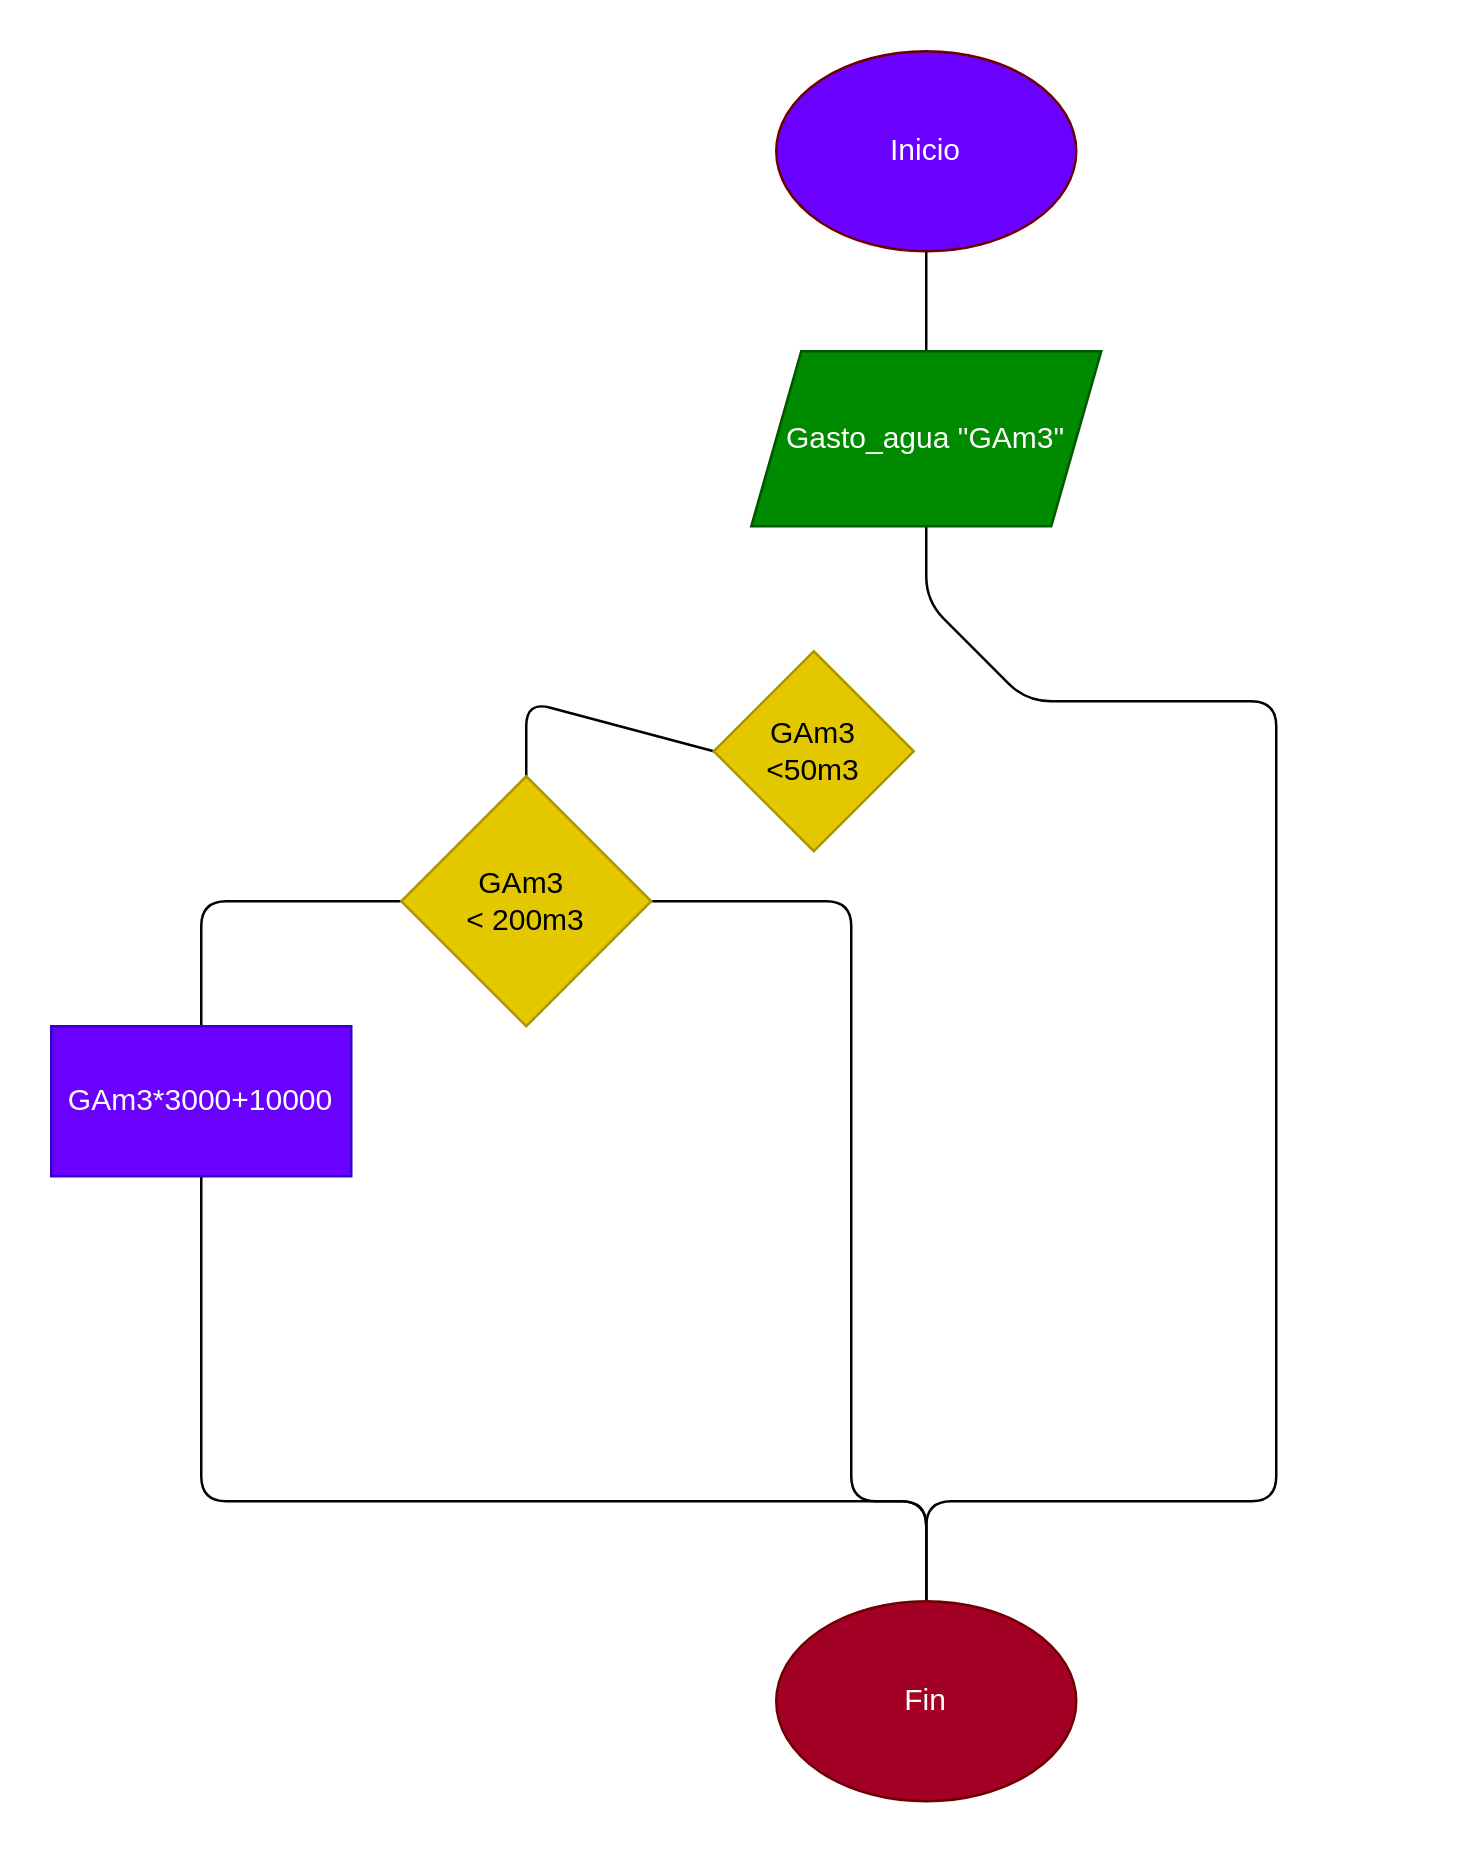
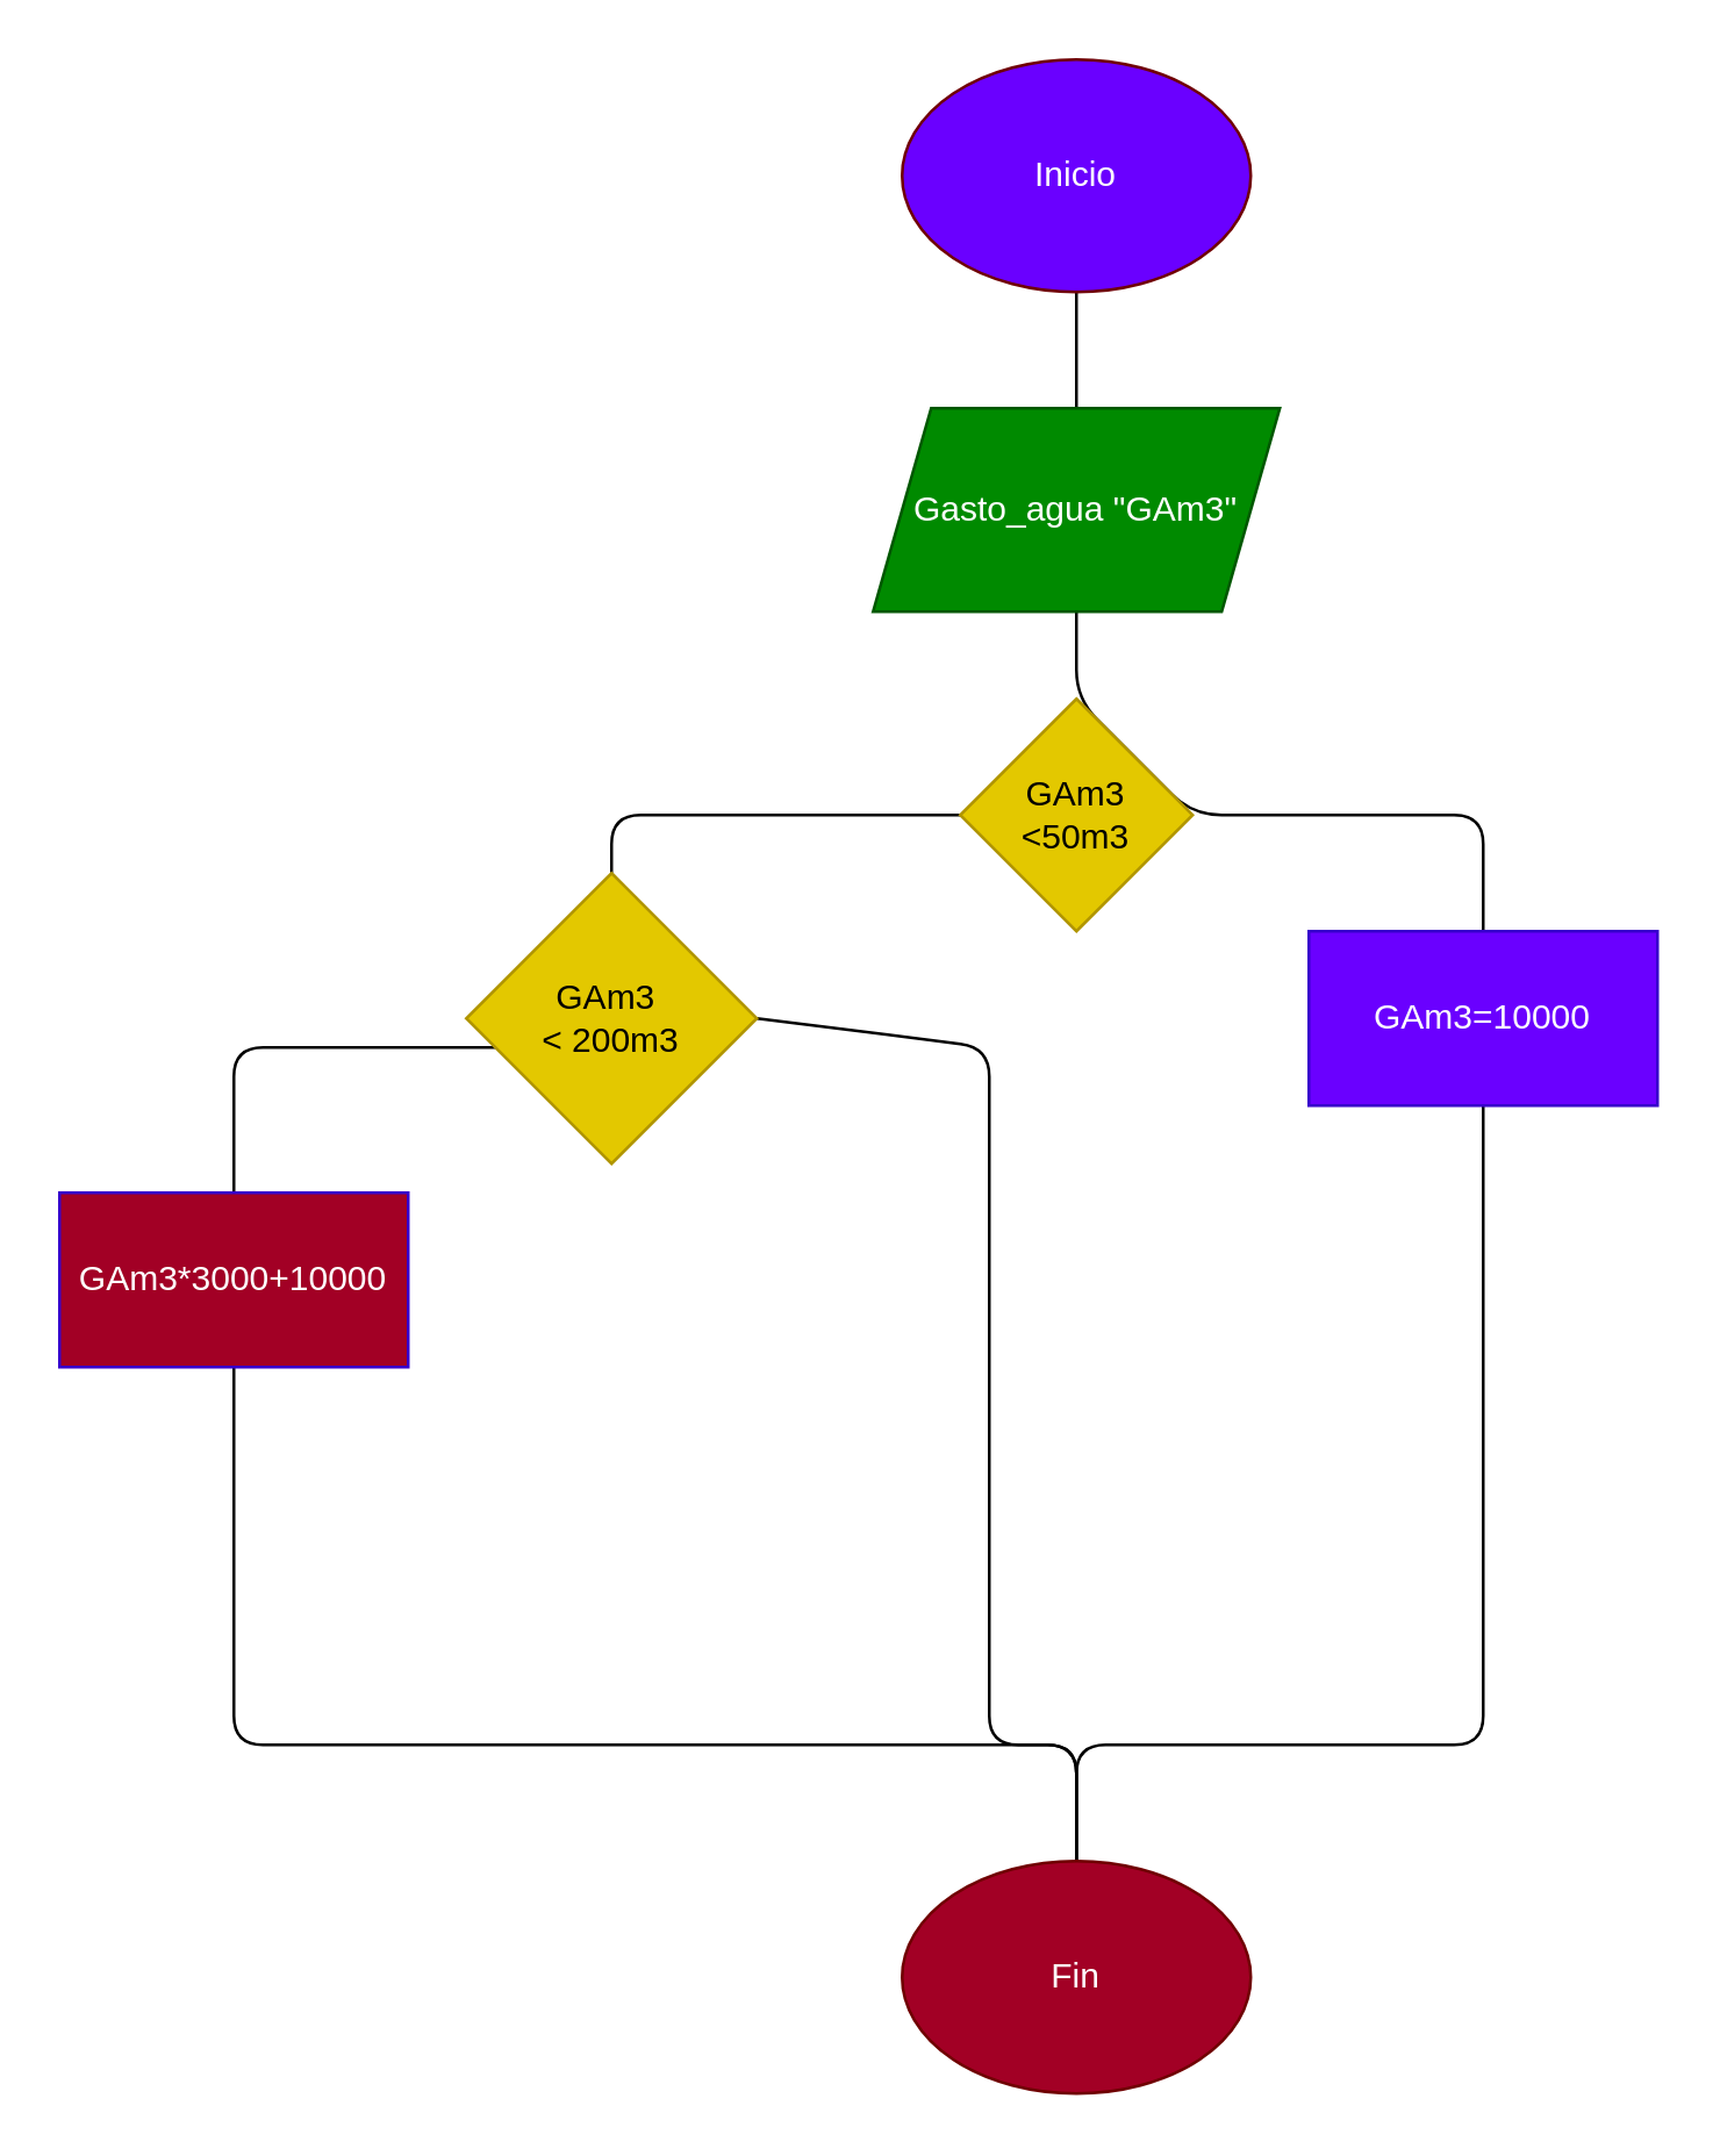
- <mxCell id="6" value="GAm3&lt;br&gt;&amp;lt;50m3" style="rhombus;whiteSpace=wrap;html=1;fillColor=#e3c800;fontColor=#000000;strokeColor=#B09500;" parent="1" vertex="1"><mxGeometry x="285" y="260" width="80" height="80" as="geometry" /></mxCell>
+ <mxCell id="6" value="GAm3&lt;br&gt;&amp;lt;50m3" style="rhombus;whiteSpace=wrap;html=1;fillColor=#e3c800;fontColor=#000000;strokeColor=#B09500;" parent="1" vertex="1"><mxGeometry x="330" y="240" width="80" height="80" as="geometry" /></mxCell>
+ <mxCell id="7" value="GAm3=10000" style="rounded=0;whiteSpace=wrap;html=1;fillColor=#6a00ff;fontColor=#ffffff;strokeColor=#3700CC;" parent="1" vertex="1"><mxGeometry x="450" y="320" width="120" height="60" as="geometry" /></mxCell>
- <mxCell id="9" value="GAm3&amp;nbsp;&lt;br&gt;&amp;lt; 200m3" style="rhombus;whiteSpace=wrap;html=1;fillColor=#e3c800;fontColor=#000000;strokeColor=#B09500;" parent="1" vertex="1"><mxGeometry x="160" y="310" width="100" height="100" as="geometry" /></mxCell>
+ <mxCell id="9" value="GAm3&amp;nbsp;&lt;br&gt;&amp;lt; 200m3" style="rhombus;whiteSpace=wrap;html=1;fillColor=#e3c800;fontColor=#000000;strokeColor=#B09500;" parent="1" vertex="1"><mxGeometry x="160" y="300" width="100" height="100" as="geometry" /></mxCell>
- <mxCell id="10" value="GAm3*3000+10000" style="rounded=0;whiteSpace=wrap;html=1;fillColor=#6a00ff;fontColor=#ffffff;strokeColor=#3700CC;" parent="1" vertex="1"><mxGeometry x="20" y="410" width="120" height="60" as="geometry" /></mxCell>
+ <mxCell id="10" value="GAm3*3000+10000" style="rounded=0;whiteSpace=wrap;html=1;fillColor=#a20025;fontColor=#ffffff;strokeColor=#3700CC;" parent="1" vertex="1"><mxGeometry x="20" y="410" width="120" height="60" as="geometry" /></mxCell>
